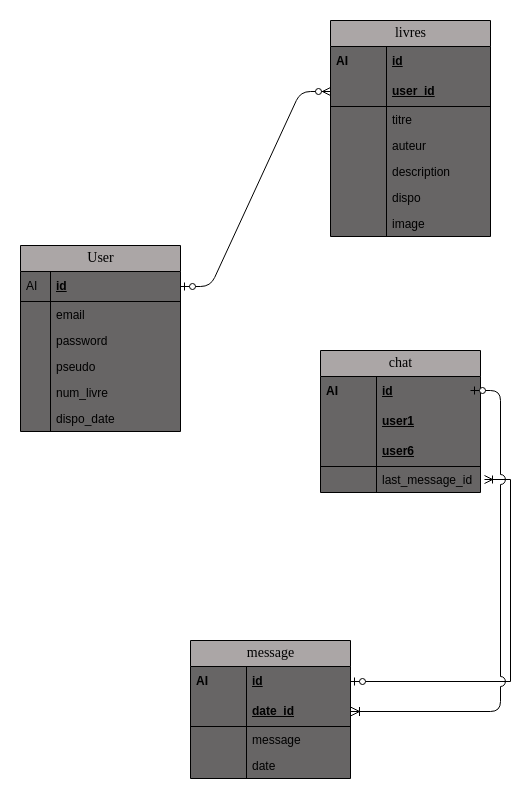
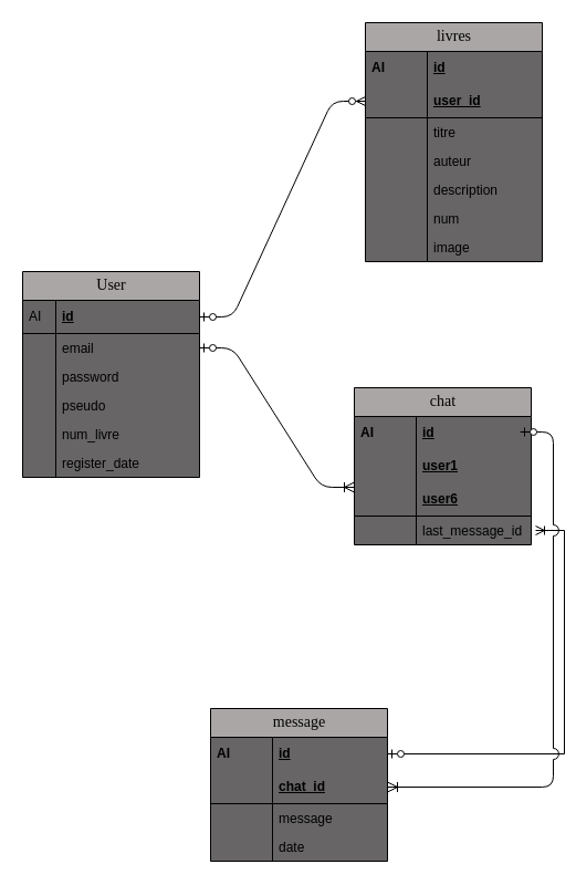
- <mxCell id="28" value="dispo" style="shape=partialRectangle;top=0;left=0;right=0;bottom=0;html=1;align=left;verticalAlign=top;fillColor=none;spacingLeft=60;spacingRight=4;whiteSpace=wrap;overflow=hidden;rotatable=0;points=[[0,0.5],[1,0.5]];portConstraint=eastwest;dropTarget=0;" parent="17" vertex="1"><mxGeometry y="164" width="160" height="26" as="geometry" /></mxCell>
+ <mxCell id="28" value="num" style="shape=partialRectangle;top=0;left=0;right=0;bottom=0;html=1;align=left;verticalAlign=top;fillColor=none;spacingLeft=60;spacingRight=4;whiteSpace=wrap;overflow=hidden;rotatable=0;points=[[0,0.5],[1,0.5]];portConstraint=eastwest;dropTarget=0;" parent="17" vertex="1"><mxGeometry y="164" width="160" height="26" as="geometry" /></mxCell>
+ <mxCell id="51" value="" style="edgeStyle=entityRelationEdgeStyle;html=1;endArrow=ERoneToMany;startArrow=ERzeroToOne;labelBackgroundColor=none;fontFamily=Verdana;fontSize=14;exitX=1;exitY=0.5;strokeColor=default;rounded=1;targetPerimeterSpacing=50;endSize=7;jumpStyle=arc;jumpSize=10;sourcePerimeterSpacing=4;endFill=0;entryX=0;entryY=0.133;entryDx=0;entryDy=0;entryPerimeter=0;" parent="1" source="5" target="38" edge="1"><mxGeometry width="100" height="100" relative="1" as="geometry"><mxPoint x="189.765" y="295.529" as="sourcePoint" /><mxPoint x="310" y="420" as="targetPoint" /></mxGeometry></mxCell>
- <mxCell id="15" value="dispo_date&lt;br&gt;" style="shape=partialRectangle;top=0;left=0;right=0;bottom=0;html=1;align=left;verticalAlign=top;fillColor=none;spacingLeft=34;spacingRight=4;whiteSpace=wrap;overflow=hidden;rotatable=0;points=[[0,0.5],[1,0.5]];portConstraint=eastwest;dropTarget=0;" parent="2" vertex="1"><mxGeometry y="160" width="160" height="26" as="geometry" /></mxCell>
+ <mxCell id="15" value="register_date&lt;br&gt;" style="shape=partialRectangle;top=0;left=0;right=0;bottom=0;html=1;align=left;verticalAlign=top;fillColor=none;spacingLeft=34;spacingRight=4;whiteSpace=wrap;overflow=hidden;rotatable=0;points=[[0,0.5],[1,0.5]];portConstraint=eastwest;dropTarget=0;" parent="2" vertex="1"><mxGeometry y="160" width="160" height="26" as="geometry" /></mxCell>
- <mxCell id="45" value="date_id" style="shape=partialRectangle;top=0;left=0;right=0;bottom=1;html=1;align=left;verticalAlign=middle;fillColor=none;spacingLeft=60;spacingRight=4;whiteSpace=wrap;overflow=hidden;rotatable=0;points=[[0,0.5],[1,0.5]];portConstraint=eastwest;dropTarget=0;fontStyle=5;" parent="42" vertex="1"><mxGeometry y="56" width="160" height="30" as="geometry" /></mxCell>
+ <mxCell id="45" value="chat_id" style="shape=partialRectangle;top=0;left=0;right=0;bottom=1;html=1;align=left;verticalAlign=middle;fillColor=none;spacingLeft=60;spacingRight=4;whiteSpace=wrap;overflow=hidden;rotatable=0;points=[[0,0.5],[1,0.5]];portConstraint=eastwest;dropTarget=0;fontStyle=5;" parent="42" vertex="1"><mxGeometry y="56" width="160" height="30" as="geometry" /></mxCell>
